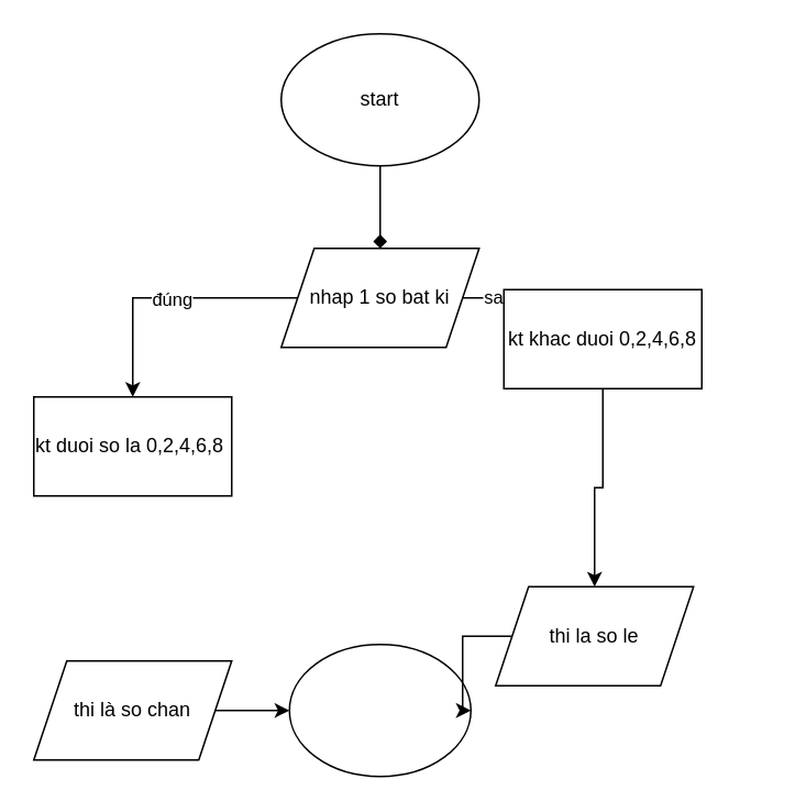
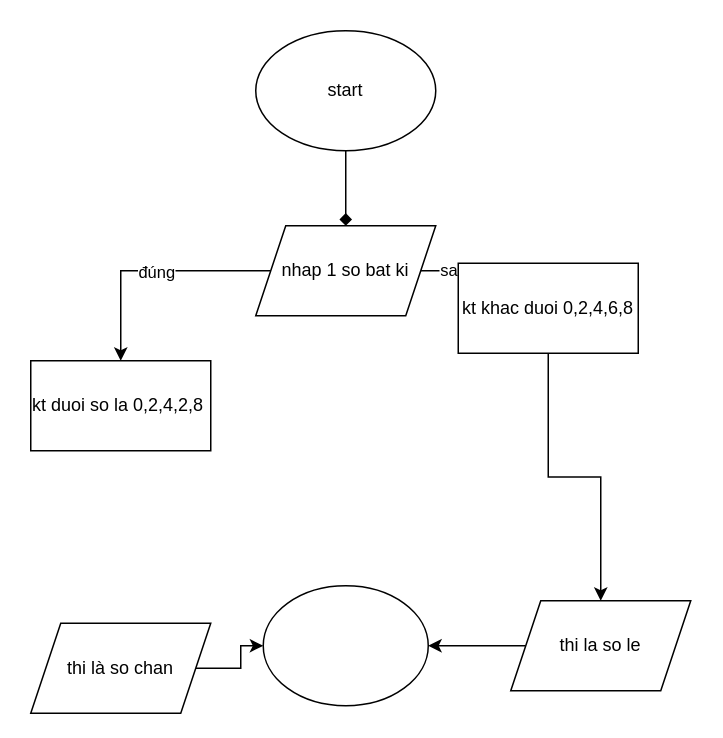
- <mxCell id="9" value="kt duoi so la 0,2,4,6,8&amp;nbsp;" style="whiteSpace=wrap;html=1;" vertex="1" parent="1"><mxGeometry x="20" y="240" width="120" height="60" as="geometry" /></mxCell>
+ <mxCell id="9" value="kt duoi so la 0,2,4,2,8&amp;nbsp;" style="whiteSpace=wrap;html=1;" vertex="1" parent="1"><mxGeometry x="20" y="240" width="120" height="60" as="geometry" /></mxCell>
- <mxCell id="16" value="thi la so le" style="shape=parallelogram;perimeter=parallelogramPerimeter;whiteSpace=wrap;html=1;fixedSize=1;" vertex="1" parent="1"><mxGeometry x="300" y="355" width="120" height="60" as="geometry" /></mxCell>
+ <mxCell id="16" value="thi la so le" style="shape=parallelogram;perimeter=parallelogramPerimeter;whiteSpace=wrap;html=1;fixedSize=1;" vertex="1" parent="1"><mxGeometry x="340" y="400" width="120" height="60" as="geometry" /></mxCell>
- <mxCell id="14" value="thi là so chan" style="shape=parallelogram;perimeter=parallelogramPerimeter;whiteSpace=wrap;html=1;fixedSize=1;" vertex="1" parent="1"><mxGeometry x="20" y="400" width="120" height="60" as="geometry" /></mxCell>
+ <mxCell id="14" value="thi là so chan" style="shape=parallelogram;perimeter=parallelogramPerimeter;whiteSpace=wrap;html=1;fixedSize=1;" vertex="1" parent="1"><mxGeometry x="20" y="415" width="120" height="60" as="geometry" /></mxCell>
